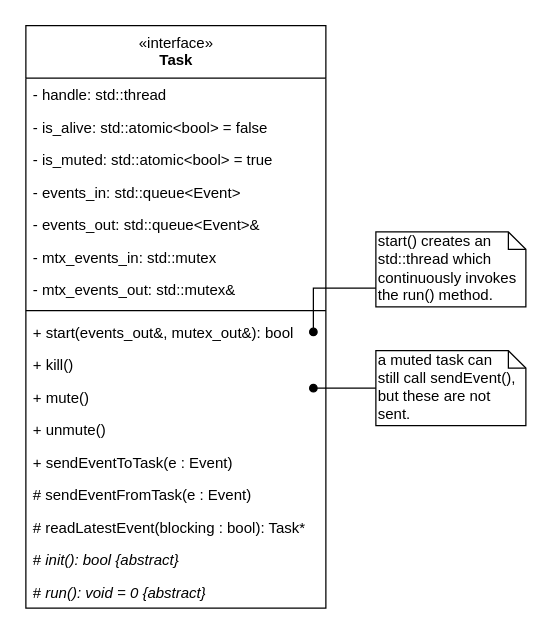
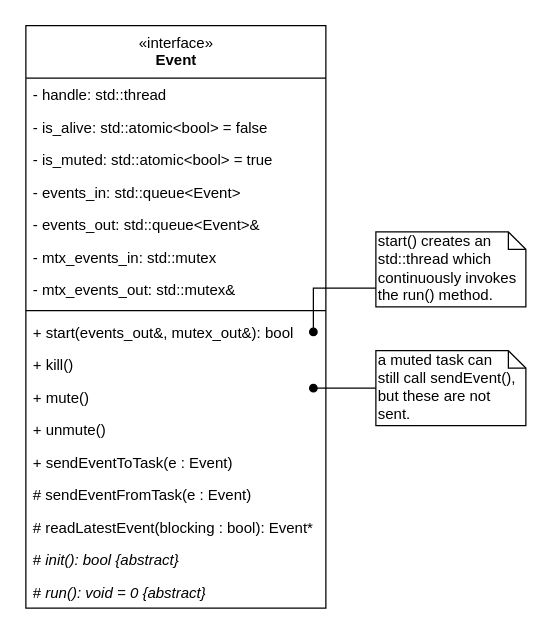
- <mxCell id="3" value="&lt;span style=&quot;font-weight: normal&quot;&gt;«interface»&lt;br&gt;&lt;/span&gt;Task" style="swimlane;fontStyle=1;align=center;verticalAlign=top;childLayout=stackLayout;horizontal=1;startSize=42;horizontalStack=0;resizeParent=1;resizeParentMax=0;resizeLast=0;collapsible=1;marginBottom=0;html=1;" parent="1" vertex="1"><mxGeometry x="20" y="20" width="240" height="466" as="geometry"><mxRectangle x="80" y="80" width="90" height="42" as="alternateBounds" /></mxGeometry></mxCell>
+ <mxCell id="3" value="&lt;span style=&quot;font-weight: normal&quot;&gt;«interface»&lt;br&gt;&lt;/span&gt;Event" style="swimlane;fontStyle=1;align=center;verticalAlign=top;childLayout=stackLayout;horizontal=1;startSize=42;horizontalStack=0;resizeParent=1;resizeParentMax=0;resizeLast=0;collapsible=1;marginBottom=0;html=1;" parent="1" vertex="1"><mxGeometry x="20" y="20" width="240" height="466" as="geometry"><mxRectangle x="80" y="80" width="90" height="42" as="alternateBounds" /></mxGeometry></mxCell>
- <mxCell id="18" value="# readLatestEvent(blocking : bool): Task*" style="text;strokeColor=none;fillColor=none;align=left;verticalAlign=top;spacingLeft=4;spacingRight=4;overflow=hidden;rotatable=0;points=[[0,0.5],[1,0.5]];portConstraint=eastwest;" vertex="1" parent="3"><mxGeometry y="388" width="240" height="26" as="geometry" /></mxCell>
+ <mxCell id="18" value="# readLatestEvent(blocking : bool): Event*" style="text;strokeColor=none;fillColor=none;align=left;verticalAlign=top;spacingLeft=4;spacingRight=4;overflow=hidden;rotatable=0;points=[[0,0.5],[1,0.5]];portConstraint=eastwest;" vertex="1" parent="3"><mxGeometry y="388" width="240" height="26" as="geometry" /></mxCell>
